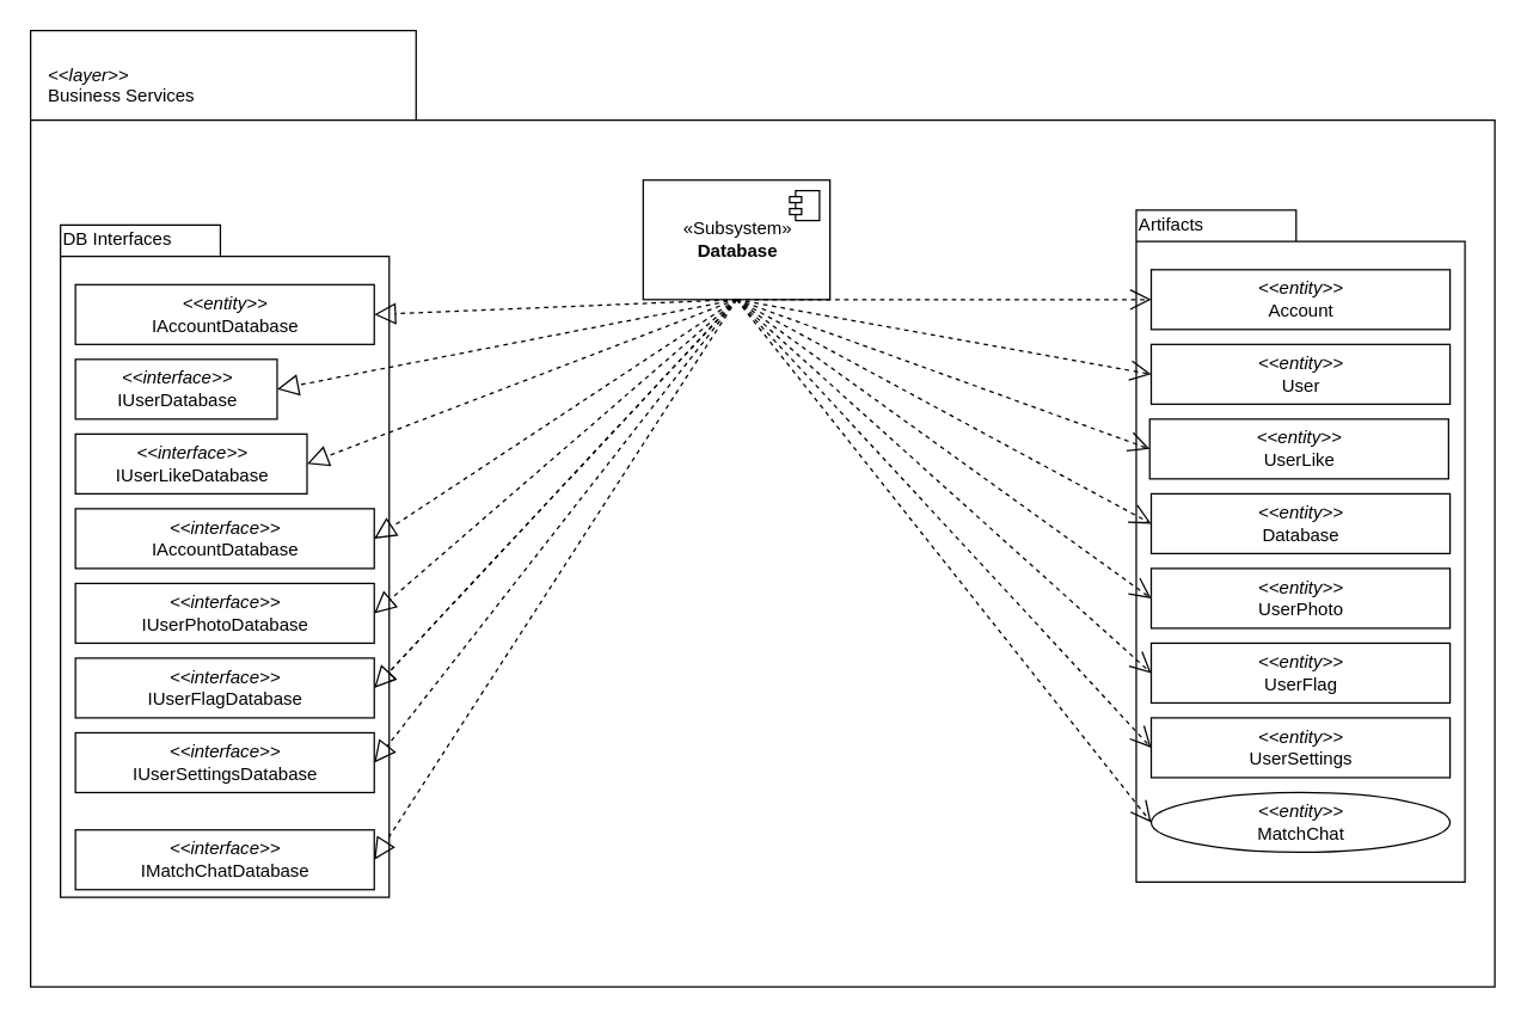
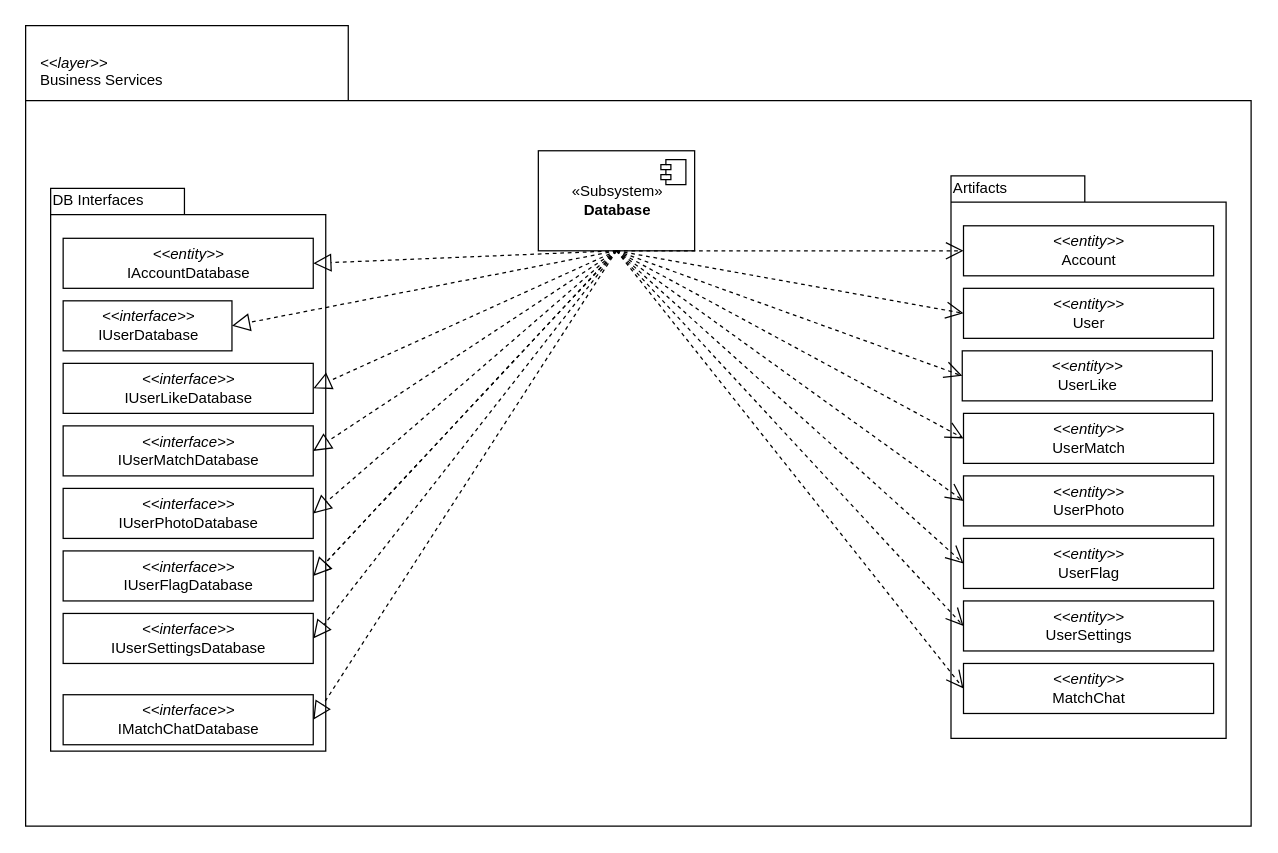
- <mxCell id="28" value="&lt;i&gt;&amp;lt;&amp;lt;interface&amp;gt;&amp;gt;&lt;br&gt;&lt;/i&gt;IUserLikeDatabase" style="html=1;" parent="1" vertex="1"><mxGeometry x="50" y="290" width="155" height="40" as="geometry" /></mxCell>
+ <mxCell id="28" value="&lt;i&gt;&amp;lt;&amp;lt;interface&amp;gt;&amp;gt;&lt;br&gt;&lt;/i&gt;IUserLikeDatabase" style="html=1;" parent="1" vertex="1"><mxGeometry x="50" y="290" width="200" height="40" as="geometry" /></mxCell>
- <mxCell id="11" value="&lt;i&gt;&amp;lt;&amp;lt;entity&amp;gt;&amp;gt;&lt;br&gt;&lt;/i&gt;Database" style="html=1;" parent="1" vertex="1"><mxGeometry x="770" y="330" width="200" height="40" as="geometry" /></mxCell>
+ <mxCell id="11" value="&lt;i&gt;&amp;lt;&amp;lt;entity&amp;gt;&amp;gt;&lt;br&gt;&lt;/i&gt;UserMatch" style="html=1;" parent="1" vertex="1"><mxGeometry x="770" y="330" width="200" height="40" as="geometry" /></mxCell>
- <mxCell id="29" value="&lt;i&gt;&amp;lt;&amp;lt;interface&amp;gt;&amp;gt;&lt;br&gt;&lt;/i&gt;IAccountDatabase" style="html=1;" parent="1" vertex="1"><mxGeometry x="50" y="340" width="200" height="40" as="geometry" /></mxCell>
+ <mxCell id="29" value="&lt;i&gt;&amp;lt;&amp;lt;interface&amp;gt;&amp;gt;&lt;br&gt;&lt;/i&gt;IUserMatchDatabase" style="html=1;" parent="1" vertex="1"><mxGeometry x="50" y="340" width="200" height="40" as="geometry" /></mxCell>
- <mxCell id="15" value="&lt;i&gt;&amp;lt;&amp;lt;entity&amp;gt;&amp;gt;&lt;br&gt;&lt;/i&gt;MatchChat" style="ellipse;html=1;" parent="1" vertex="1"><mxGeometry x="770" y="530" width="200" height="40" as="geometry" /></mxCell>
+ <mxCell id="15" value="&lt;i&gt;&amp;lt;&amp;lt;entity&amp;gt;&amp;gt;&lt;br&gt;&lt;/i&gt;MatchChat" style="html=1;" parent="1" vertex="1"><mxGeometry x="770" y="530" width="200" height="40" as="geometry" /></mxCell>
